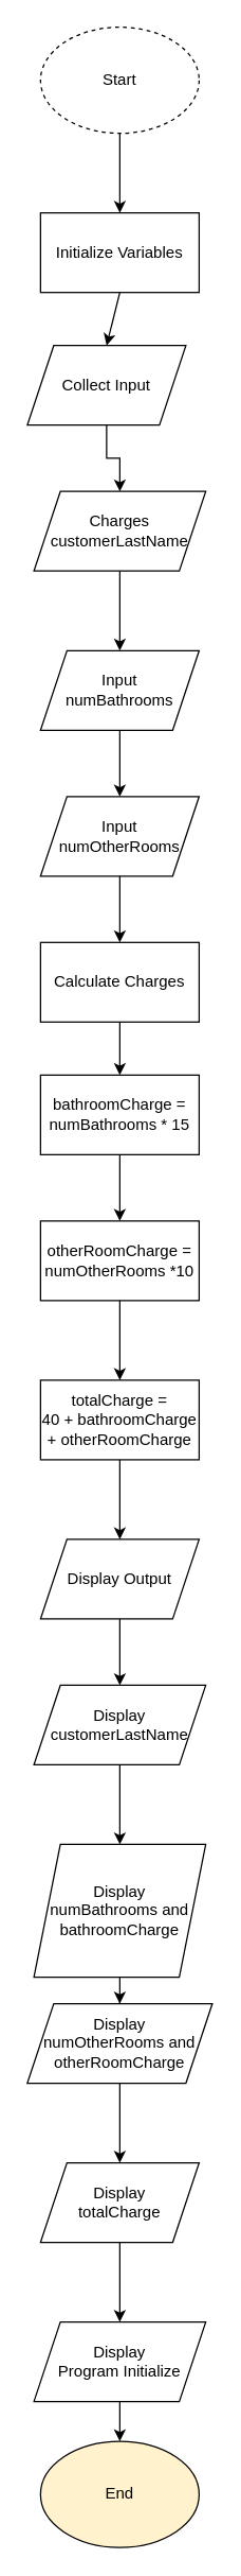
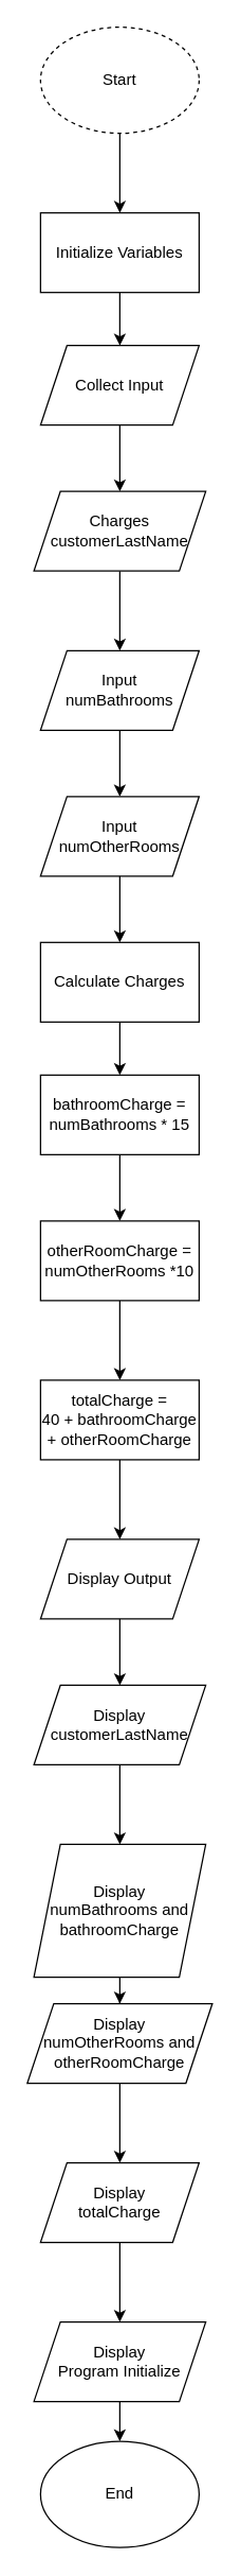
- <mxCell id="6" value="Collect Input" style="shape=parallelogram;perimeter=parallelogramPerimeter;whiteSpace=wrap;html=1;fixedSize=1;" vertex="1" parent="1"><mxGeometry x="20" y="260" width="120" height="60" as="geometry" /></mxCell>
+ <mxCell id="6" value="Collect Input" style="shape=parallelogram;perimeter=parallelogramPerimeter;whiteSpace=wrap;html=1;fixedSize=1;" vertex="1" parent="1"><mxGeometry x="30" y="260" width="120" height="60" as="geometry" /></mxCell>
- <mxCell id="33" value="End" style="ellipse;whiteSpace=wrap;html=1;fillColor=#fff2cc;" vertex="1" parent="1"><mxGeometry x="30" y="1840" width="120" height="80" as="geometry" /></mxCell>
+ <mxCell id="33" value="End" style="ellipse;whiteSpace=wrap;html=1;" vertex="1" parent="1"><mxGeometry x="30" y="1840" width="120" height="80" as="geometry" /></mxCell>
